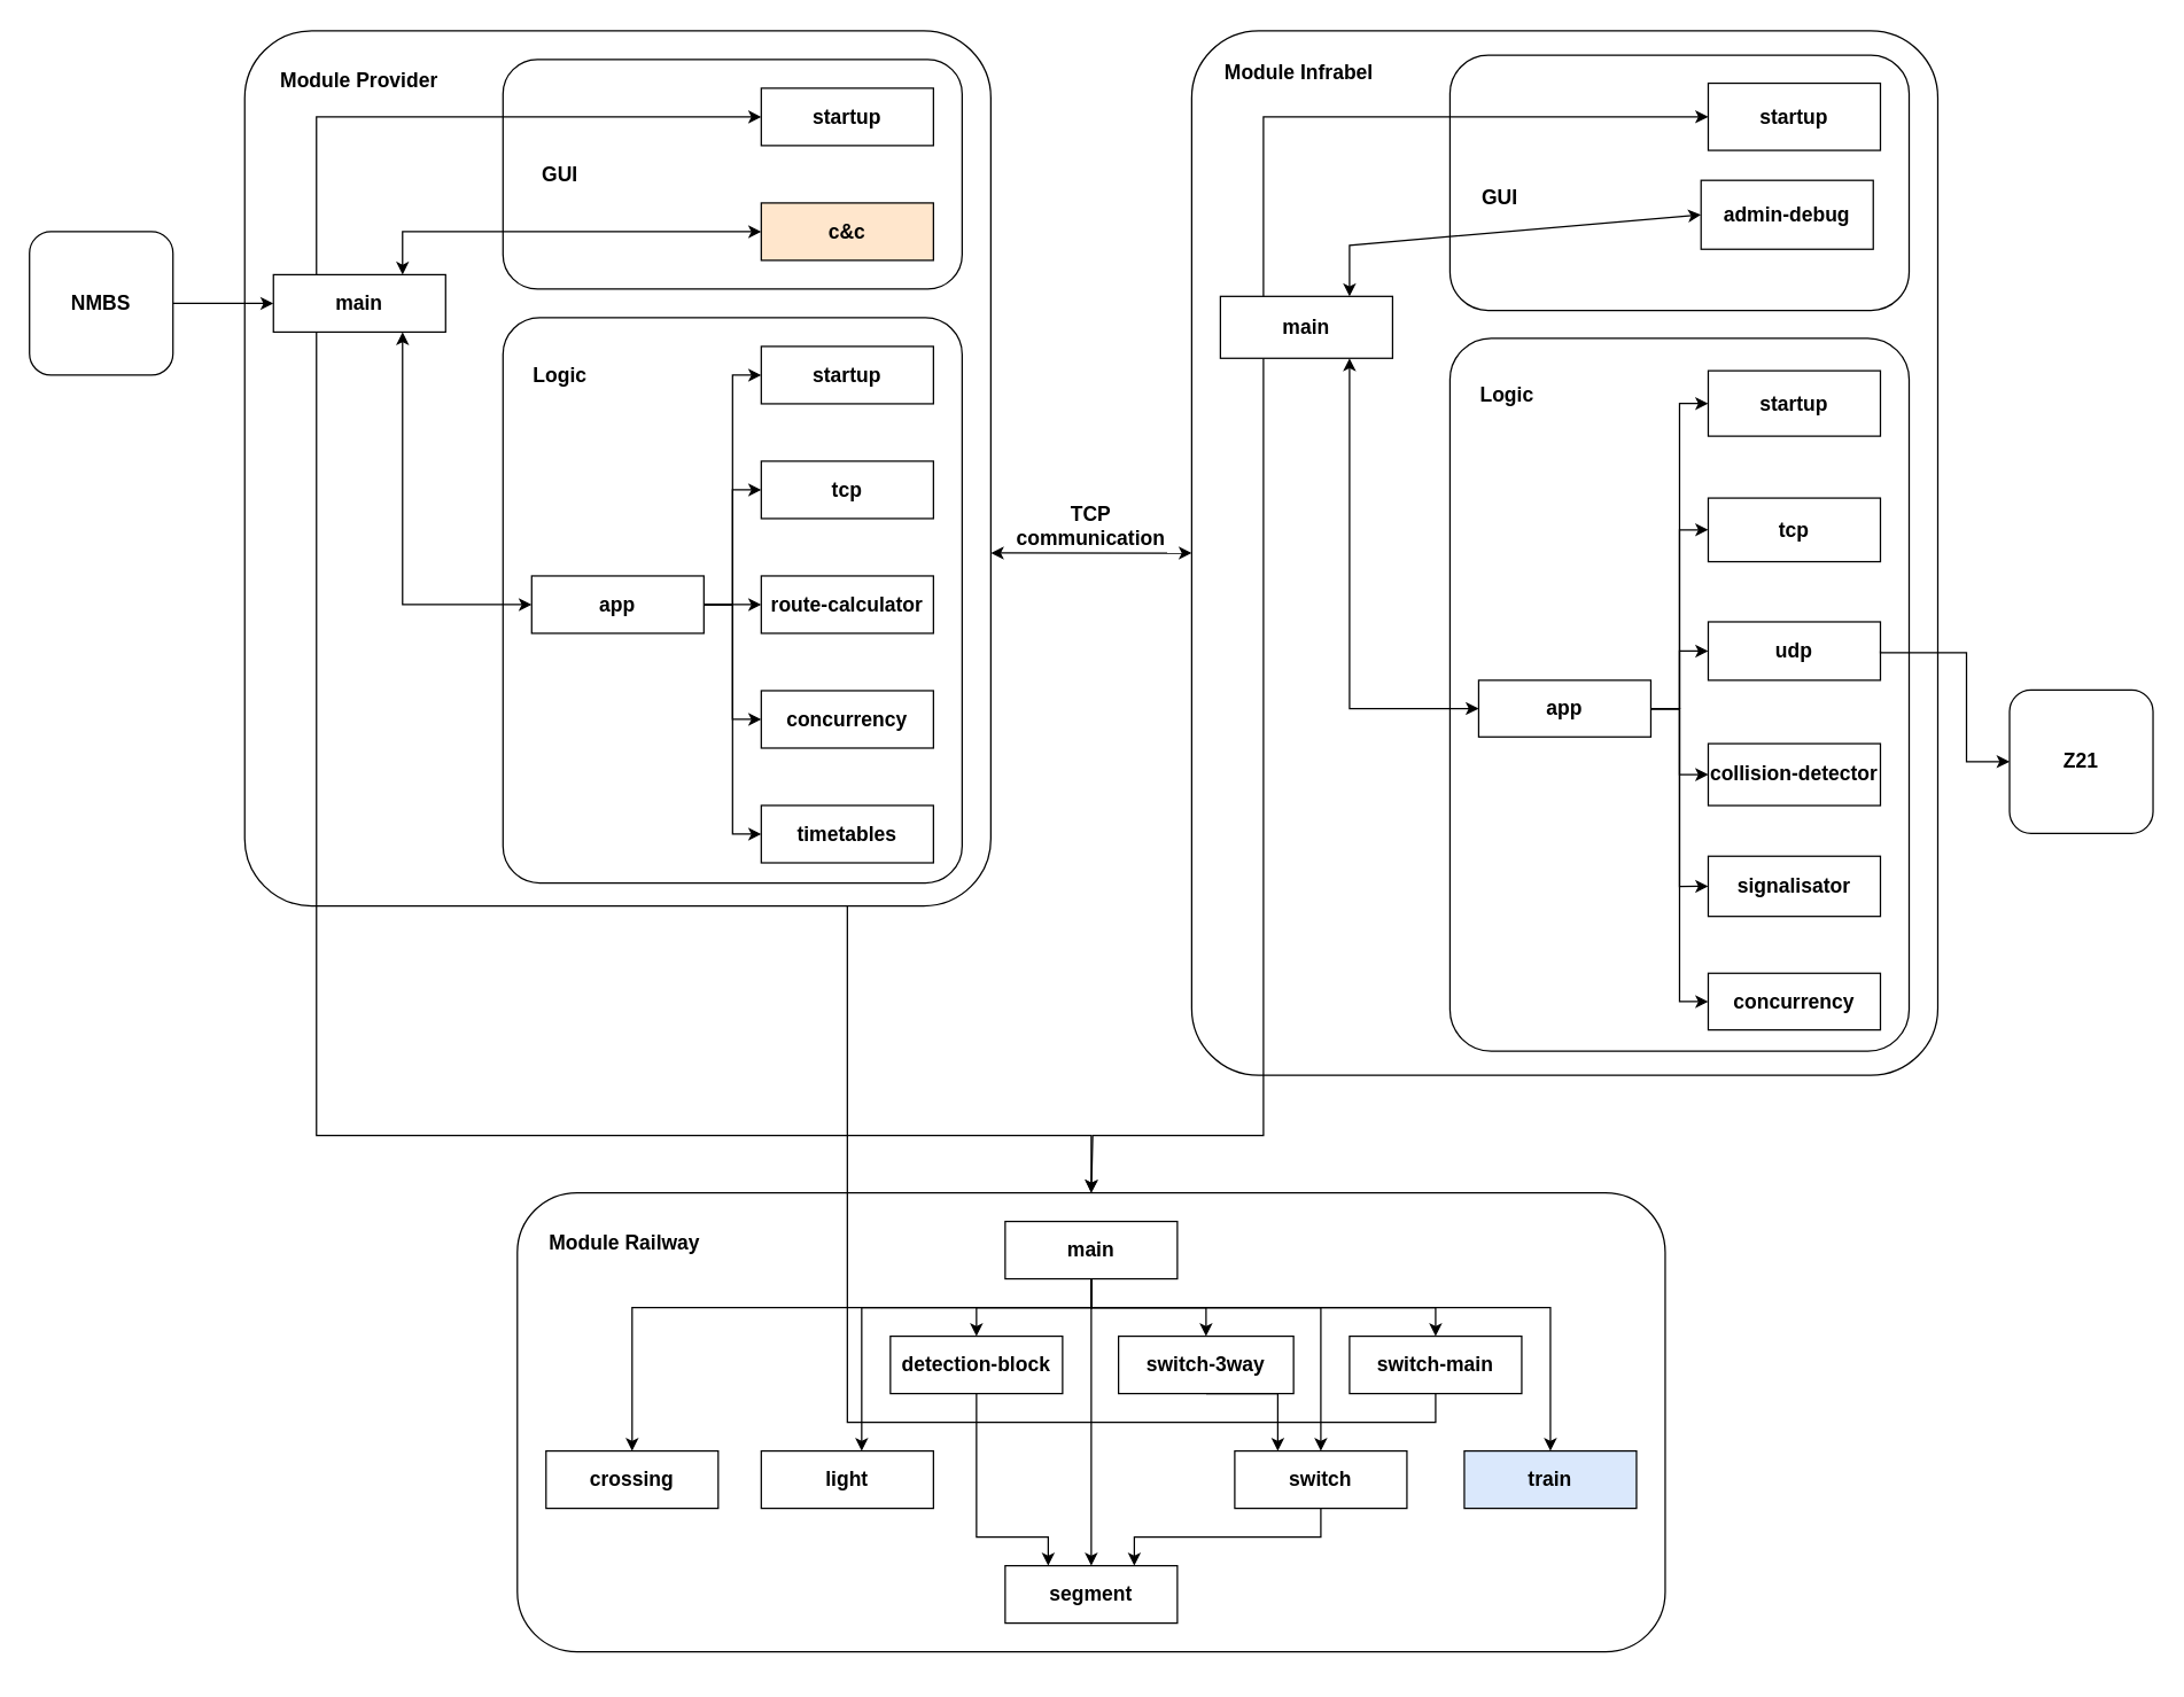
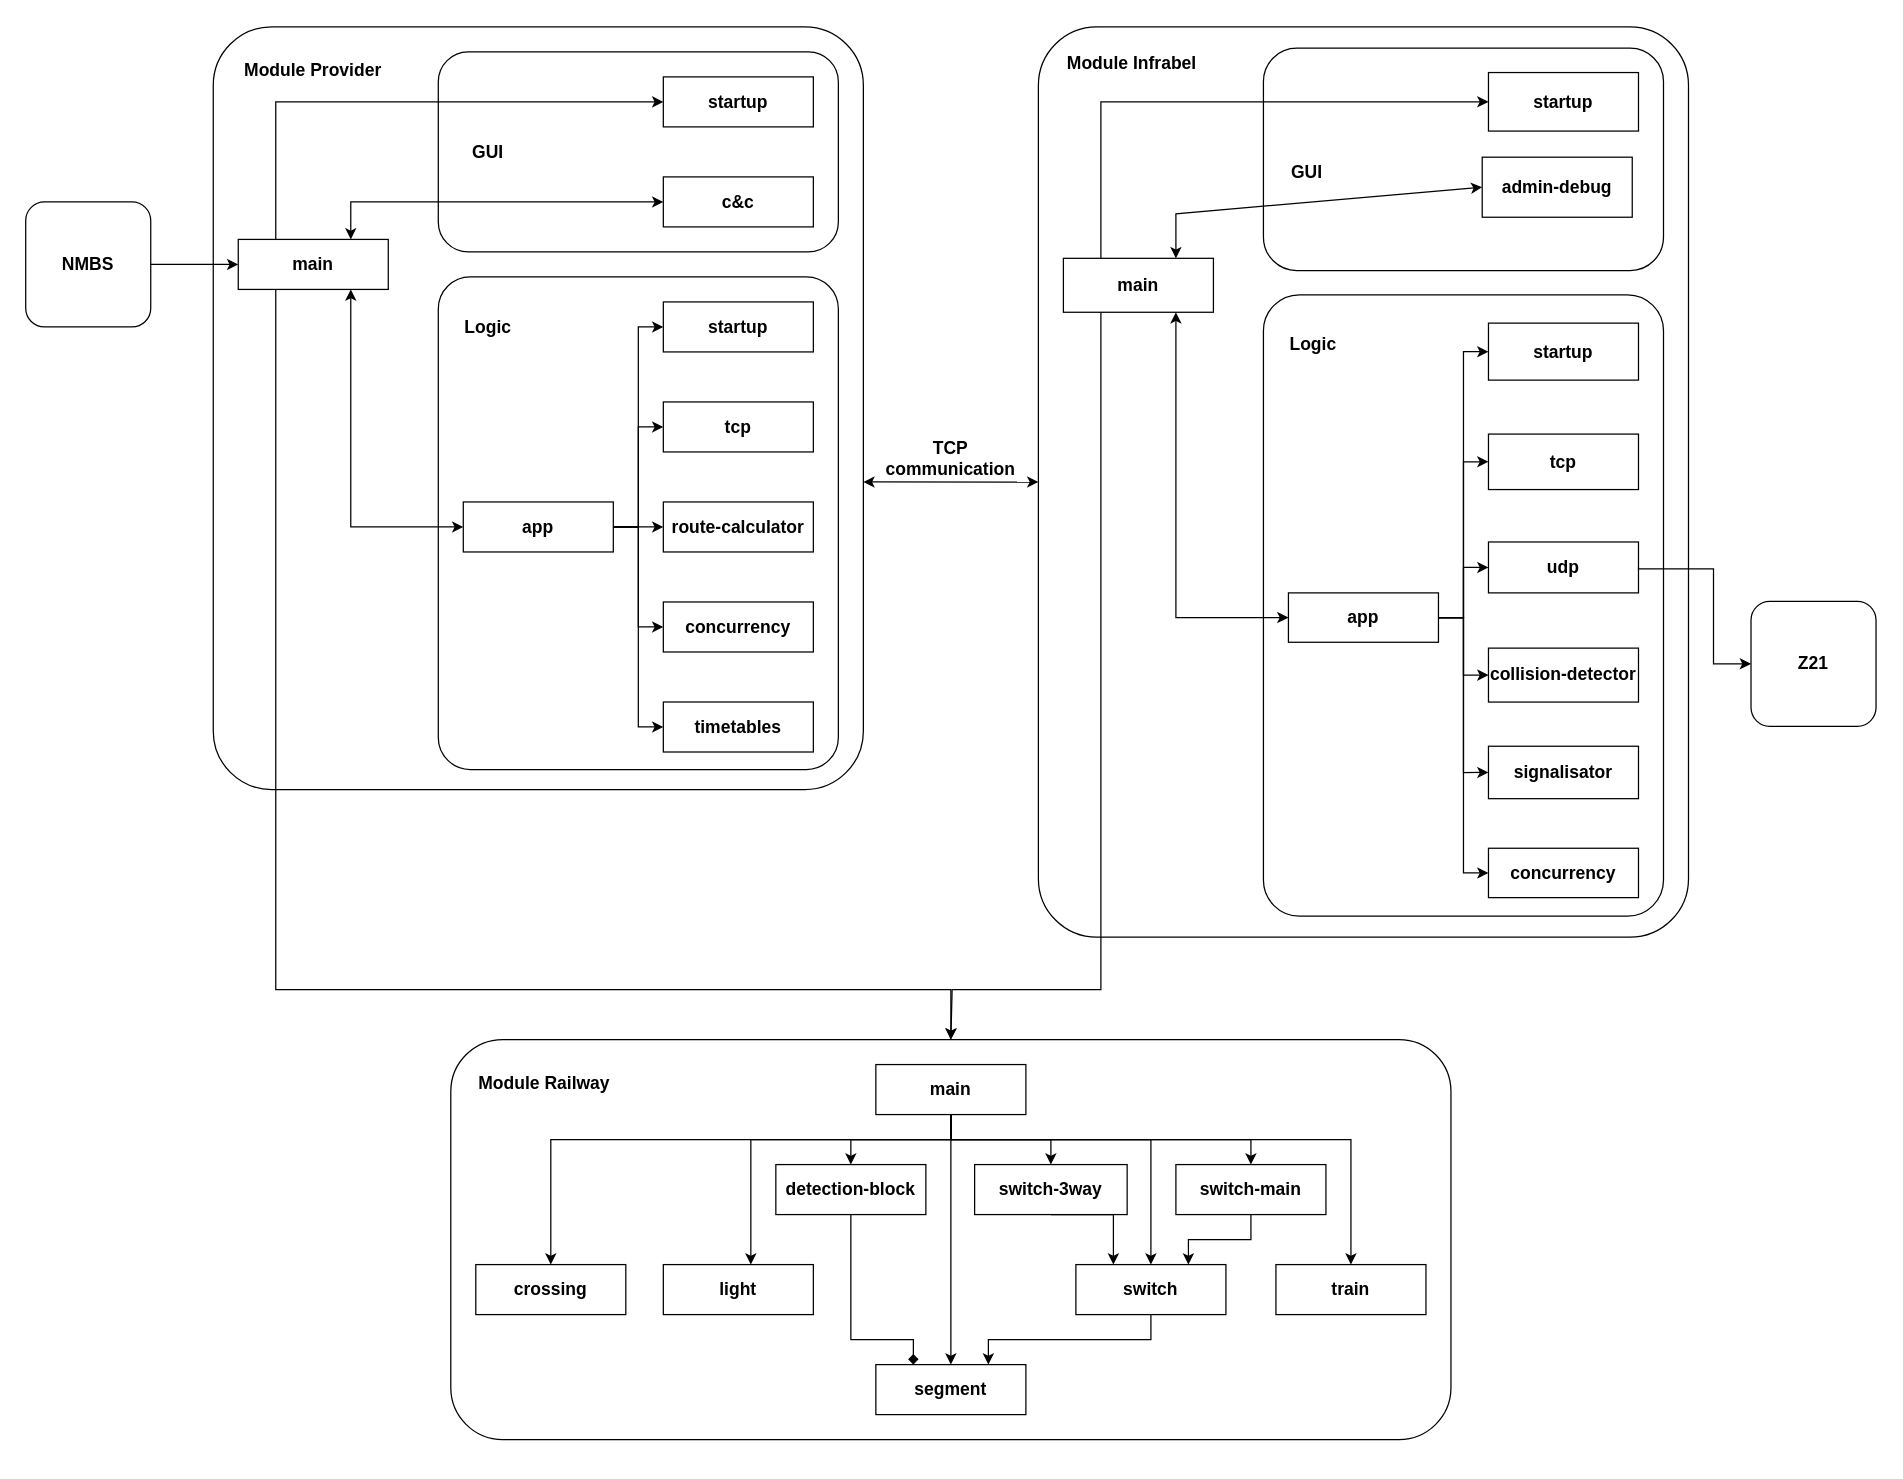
- <mxCell id="82" value="&lt;span style=&quot;font-size: 14px;&quot;&gt;&lt;b&gt;c&amp;amp;c&lt;/b&gt;&lt;/span&gt;" style="rounded=0;whiteSpace=wrap;html=1;container=0;fillColor=#ffe6cc;" vertex="1" parent="78"><mxGeometry x="180" y="100" width="120" height="40" as="geometry" /></mxCell>
+ <mxCell id="82" value="&lt;span style=&quot;font-size: 14px;&quot;&gt;&lt;b&gt;c&amp;amp;c&lt;/b&gt;&lt;/span&gt;" style="rounded=0;whiteSpace=wrap;html=1;container=0;" vertex="1" parent="78"><mxGeometry x="180" y="100" width="120" height="40" as="geometry" /></mxCell>
- <mxCell id="21" style="edgeStyle=orthogonalEdgeStyle;rounded=0;orthogonalLoop=1;jettySize=auto;html=1;exitX=0.5;exitY=1;exitDx=0;exitDy=0;" edge="1" parent="2" source="22" target="76"><mxGeometry relative="1" as="geometry" /></mxCell>
+ <mxCell id="21" style="edgeStyle=orthogonalEdgeStyle;rounded=0;orthogonalLoop=1;jettySize=auto;html=1;exitX=0.5;exitY=1;exitDx=0;exitDy=0;entryX=0.75;entryY=0;entryDx=0;entryDy=0;" edge="1" parent="2" source="22" target="17"><mxGeometry relative="1" as="geometry" /></mxCell>
- <mxCell id="25" value="&lt;font style=&quot;font-size: 14px;&quot;&gt;&lt;b&gt;train&lt;/b&gt;&lt;/font&gt;" style="rounded=0;whiteSpace=wrap;html=1;container=0;fillColor=#dae8fc;" vertex="1" parent="2"><mxGeometry x="660" y="180" width="120" height="40" as="geometry" /></mxCell>
+ <mxCell id="25" value="&lt;font style=&quot;font-size: 14px;&quot;&gt;&lt;b&gt;train&lt;/b&gt;&lt;/font&gt;" style="rounded=0;whiteSpace=wrap;html=1;container=0;" vertex="1" parent="2"><mxGeometry x="660" y="180" width="120" height="40" as="geometry" /></mxCell>
- <mxCell id="23" style="edgeStyle=orthogonalEdgeStyle;rounded=0;orthogonalLoop=1;jettySize=auto;html=1;exitX=0.5;exitY=1;exitDx=0;exitDy=0;entryX=0.25;entryY=0;entryDx=0;entryDy=0;" edge="1" parent="2" source="24" target="18"><mxGeometry relative="1" as="geometry"><Array as="points"><mxPoint x="320" y="240" /><mxPoint x="370" y="240" /></Array></mxGeometry></mxCell>
+ <mxCell id="23" style="edgeStyle=orthogonalEdgeStyle;rounded=0;orthogonalLoop=1;jettySize=auto;html=1;exitX=0.5;exitY=1;exitDx=0;exitDy=0;entryX=0.25;entryY=0;entryDx=0;entryDy=0;endArrow=diamond;" edge="1" parent="2" source="24" target="18"><mxGeometry relative="1" as="geometry"><Array as="points"><mxPoint x="320" y="240" /><mxPoint x="370" y="240" /></Array></mxGeometry></mxCell>
